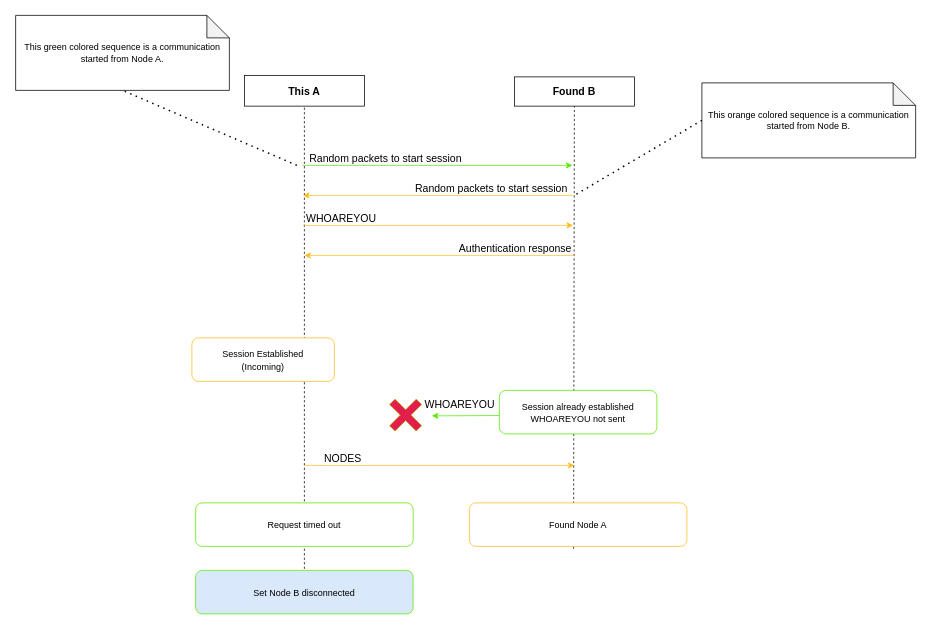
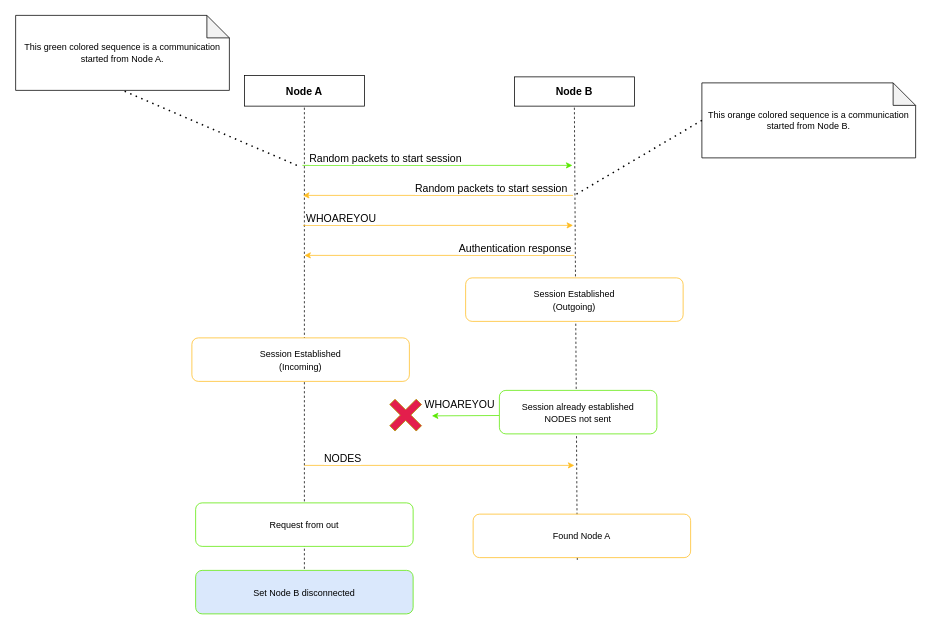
- <mxCell id="2" value="This A" style="rounded=0;whiteSpace=wrap;html=1;fontSize=14;fontStyle=1" parent="1" vertex="1"><mxGeometry x="325" width="160" height="41" as="geometry" y="100" /></mxCell>
+ <mxCell id="2" value="Node A" style="rounded=0;whiteSpace=wrap;html=1;fontSize=14;fontStyle=1" parent="1" vertex="1"><mxGeometry x="325" width="160" height="41" as="geometry" y="100" /></mxCell>
- <mxCell id="3" value="Found B" style="rounded=0;whiteSpace=wrap;html=1;fontSize=14;fontStyle=1" parent="1" vertex="1"><mxGeometry x="685" y="102" width="160" height="39" as="geometry" /></mxCell>
+ <mxCell id="3" value="Node B" style="rounded=0;whiteSpace=wrap;html=1;fontSize=14;fontStyle=1" parent="1" vertex="1"><mxGeometry x="685" y="102" width="160" height="39" as="geometry" /></mxCell>
+ <mxCell id="15" value="&lt;span style=&quot;font-size: 12px&quot;&gt;Session Established&lt;/span&gt;&lt;br style=&quot;font-size: 12px&quot;&gt;&lt;span style=&quot;font-size: 12px&quot;&gt;(Outgoing)&lt;/span&gt;&lt;span style=&quot;font-size: 12px&quot;&gt;&lt;br&gt;&lt;/span&gt;" style="rounded=1;whiteSpace=wrap;html=1;fontSize=14;strokeColor=#FFBC21;" parent="1" vertex="1"><mxGeometry x="620" y="370" width="290" height="58" as="geometry" /></mxCell>
- <mxCell id="18" value="&lt;span style=&quot;font-size: 12px&quot;&gt;Session Established&lt;br&gt;(Incoming)&lt;br&gt;&lt;/span&gt;" style="rounded=1;whiteSpace=wrap;html=1;fontSize=14;strokeColor=#FFBC21;" parent="1" vertex="1"><mxGeometry x="255" y="450" width="190" height="58" as="geometry" /></mxCell>
+ <mxCell id="18" value="&lt;span style=&quot;font-size: 12px&quot;&gt;Session Established&lt;br&gt;(Incoming)&lt;br&gt;&lt;/span&gt;" style="rounded=1;whiteSpace=wrap;html=1;fontSize=14;strokeColor=#FFBC21;" parent="1" vertex="1"><mxGeometry x="255" y="450" width="290" height="58" as="geometry" /></mxCell>
- <mxCell id="25" value="&lt;span style=&quot;font-size: 12px&quot;&gt;Session already established&lt;br&gt;WHOAREYOU not sent&lt;br&gt;&lt;/span&gt;" style="rounded=1;whiteSpace=wrap;html=1;fontSize=14;strokeColor=#58E800;" parent="1" vertex="1"><mxGeometry x="665" y="520" width="210" height="58" as="geometry" /></mxCell>
+ <mxCell id="25" value="&lt;span style=&quot;font-size: 12px&quot;&gt;Session already established&lt;br&gt;NODES not sent&lt;br&gt;&lt;/span&gt;" style="rounded=1;whiteSpace=wrap;html=1;fontSize=14;strokeColor=#58E800;" parent="1" vertex="1"><mxGeometry x="665" y="520" width="210" height="58" as="geometry" /></mxCell>
- <mxCell id="26" value="&lt;span style=&quot;font-size: 12px&quot;&gt;Request timed out&lt;br&gt;&lt;/span&gt;" style="rounded=1;whiteSpace=wrap;html=1;fontSize=14;strokeColor=#58E800;" parent="1" vertex="1"><mxGeometry x="260" y="670" width="290" height="58" as="geometry" /></mxCell>
+ <mxCell id="26" value="&lt;span style=&quot;font-size: 12px&quot;&gt;Request from out&lt;br&gt;&lt;/span&gt;" style="rounded=1;whiteSpace=wrap;html=1;fontSize=14;strokeColor=#58E800;" parent="1" vertex="1"><mxGeometry x="260" y="670" width="290" height="58" as="geometry" /></mxCell>
- <mxCell id="28" value="&lt;span style=&quot;font-size: 12px&quot;&gt;Found Node A&lt;br&gt;&lt;/span&gt;" style="rounded=1;whiteSpace=wrap;html=1;fontSize=14;strokeColor=#FFBC21;" vertex="1" parent="1"><mxGeometry x="625" y="670" width="290" height="58" as="geometry" /></mxCell>
+ <mxCell id="28" value="&lt;span style=&quot;font-size: 12px&quot;&gt;Found Node A&lt;br&gt;&lt;/span&gt;" style="rounded=1;whiteSpace=wrap;html=1;fontSize=14;strokeColor=#FFBC21;" vertex="1" parent="1"><mxGeometry x="630" y="685" width="290" height="58" as="geometry" /></mxCell>
